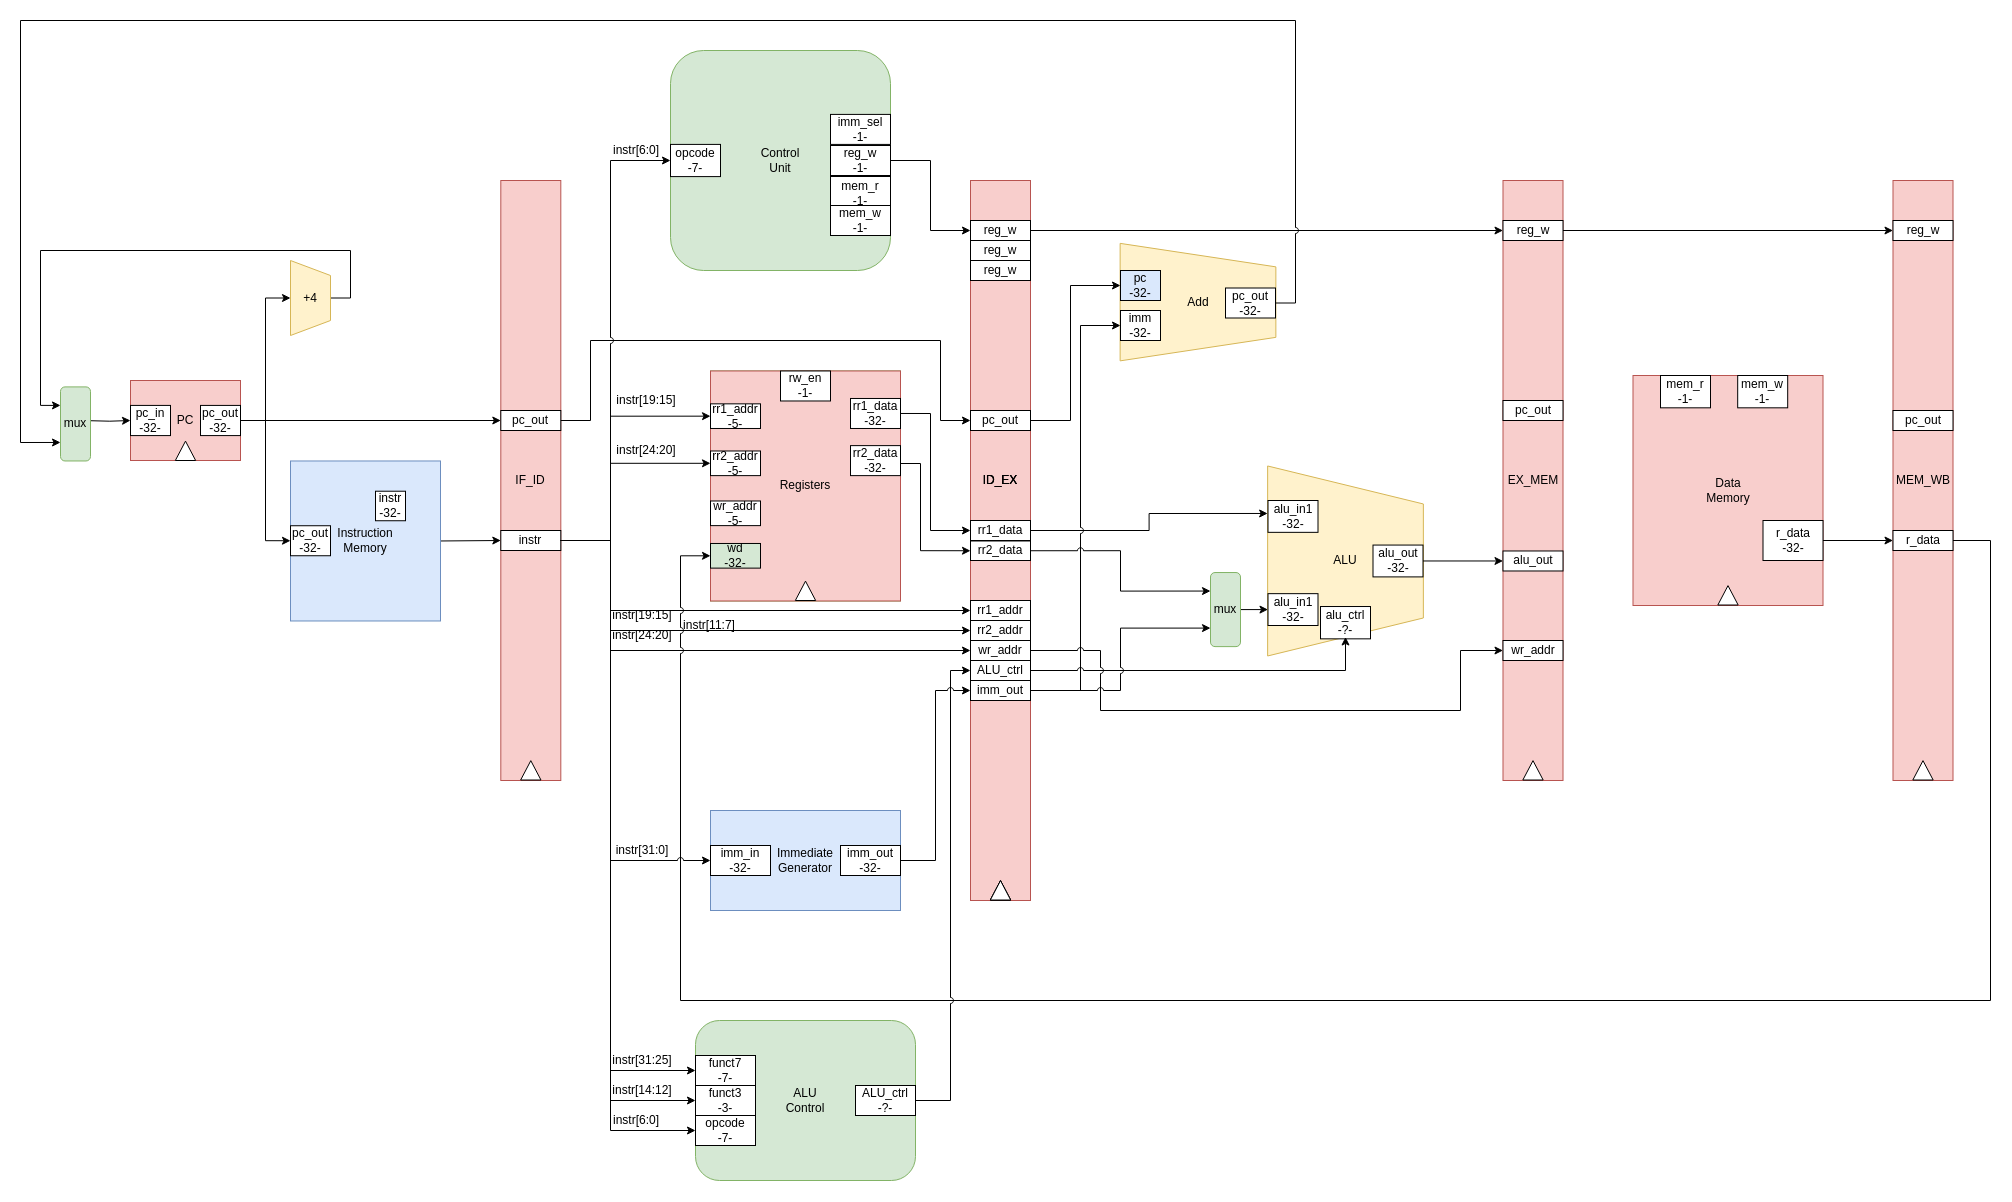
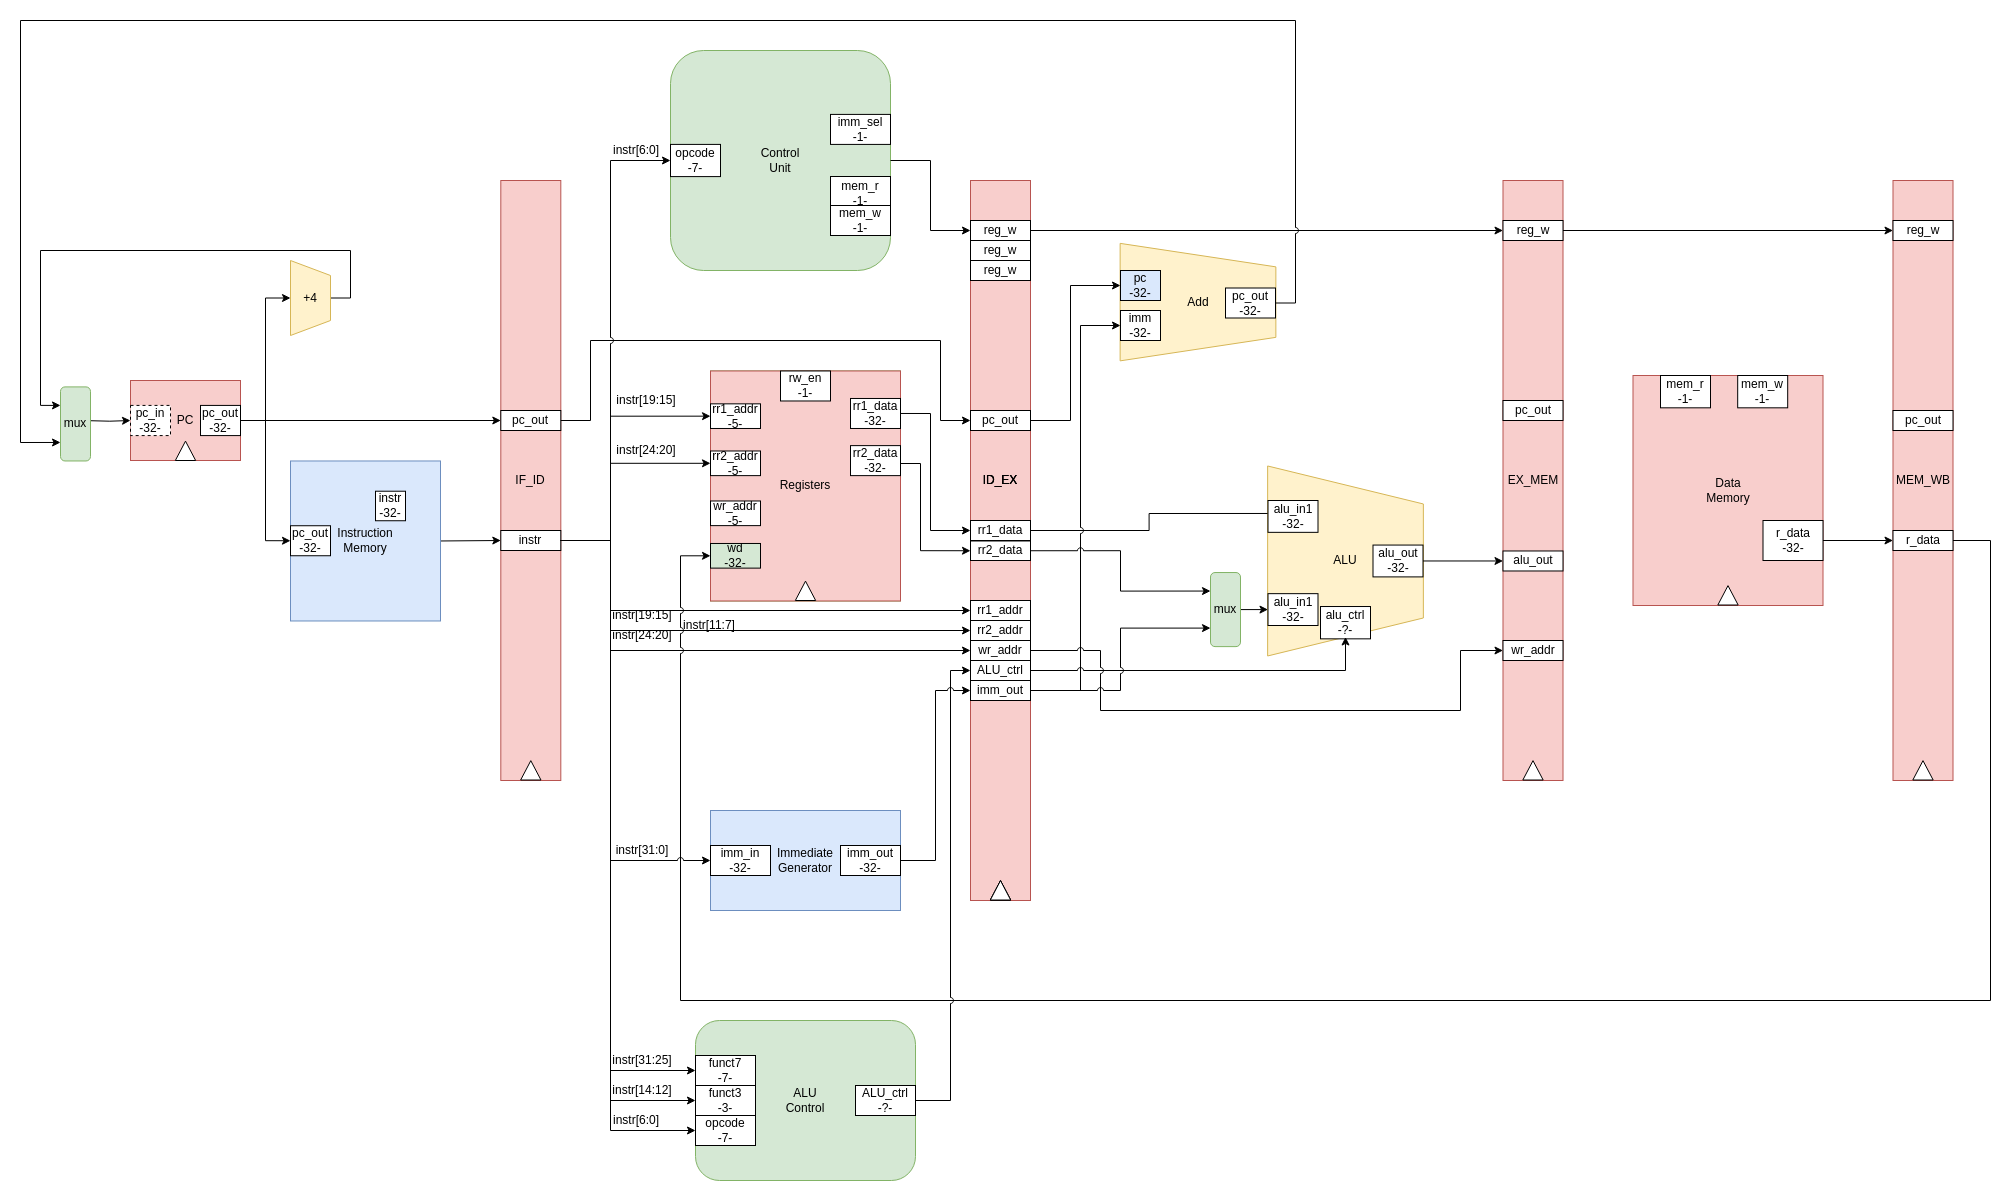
- <mxCell id="103" value="reg_w&lt;br&gt;-1-" style="rounded=0;whiteSpace=wrap;html=1;" vertex="1" parent="100"><mxGeometry x="160" y="75" width="60" height="30" as="geometry" /></mxCell>
- <mxCell id="14" value="pc_in&lt;br&gt;-32-" style="rounded=0;whiteSpace=wrap;html=1;" parent="10" vertex="1"><mxGeometry y="24.92" width="40" height="30.16" as="geometry" /></mxCell>
+ <mxCell id="14" value="pc_in&lt;br&gt;-32-" style="rounded=0;whiteSpace=wrap;html=1;dashed=1;" parent="10" vertex="1"><mxGeometry y="24.92" width="40" height="30.16" as="geometry" /></mxCell>
- <mxCell id="84" style="edgeStyle=orthogonalEdgeStyle;rounded=0;orthogonalLoop=1;jettySize=auto;html=1;exitX=1;exitY=0.5;exitDx=0;exitDy=0;entryX=0.25;entryY=1;entryDx=0;entryDy=0;" edge="1" parent="1" source="61" target="73"><mxGeometry relative="1" as="geometry" /></mxCell>
+ <mxCell id="84" style="edgeStyle=orthogonalEdgeStyle;rounded=0;orthogonalLoop=1;jettySize=auto;html=1;exitX=1;exitY=0.5;exitDx=0;exitDy=0;entryX=0.25;entryY=1;entryDx=0;entryDy=0;endArrow=none;" edge="1" parent="1" source="61" target="73"><mxGeometry relative="1" as="geometry" /></mxCell>
